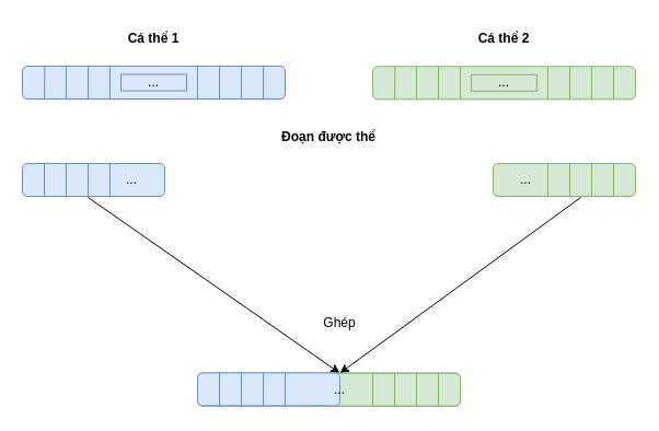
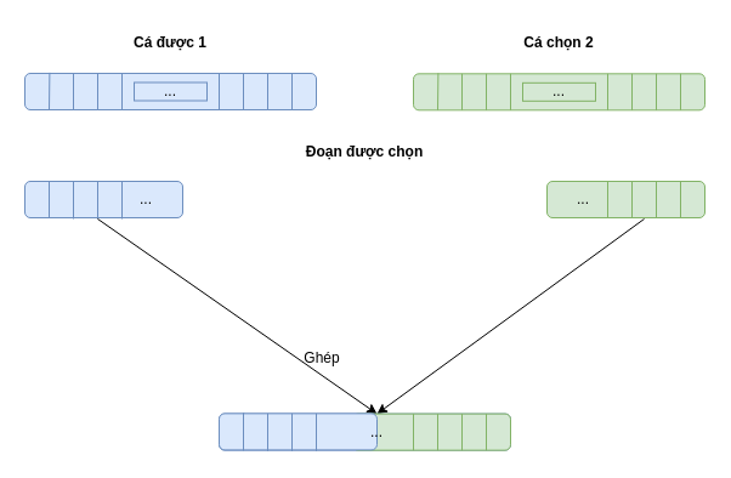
- <mxCell id="12" value="&lt;b&gt;Cá thể 1&lt;/b&gt;" style="text;html=1;align=center;verticalAlign=middle;whiteSpace=wrap;rounded=0;" vertex="1" parent="1"><mxGeometry x="40" y="20" width="200" height="30" as="geometry" /></mxCell>
+ <mxCell id="12" value="&lt;b&gt;Cá được 1&lt;/b&gt;" style="text;html=1;align=center;verticalAlign=middle;whiteSpace=wrap;rounded=0;" vertex="1" parent="1"><mxGeometry x="40" y="20" width="200" height="30" as="geometry" /></mxCell>
- <mxCell id="13" value="&lt;b&gt;Cá thể 2&lt;/b&gt;" style="text;html=1;align=center;verticalAlign=middle;whiteSpace=wrap;rounded=0;" vertex="1" parent="1"><mxGeometry x="360" y="20" width="200" height="30" as="geometry" /></mxCell>
+ <mxCell id="13" value="&lt;b&gt;Cá chọn 2&lt;/b&gt;" style="text;html=1;align=center;verticalAlign=middle;whiteSpace=wrap;rounded=0;" vertex="1" parent="1"><mxGeometry x="360" y="20" width="200" height="30" as="geometry" /></mxCell>
- <mxCell id="25" value="&lt;b&gt;Đoạn được thể&lt;/b&gt;" style="text;html=1;align=center;verticalAlign=middle;whiteSpace=wrap;rounded=0;" vertex="1" parent="1"><mxGeometry x="20" y="110" width="560" height="30" as="geometry" /></mxCell>
+ <mxCell id="25" value="&lt;b&gt;Đoạn được chọn&lt;/b&gt;" style="text;html=1;align=center;verticalAlign=middle;whiteSpace=wrap;rounded=0;" vertex="1" parent="1"><mxGeometry x="20" y="110" width="560" height="30" as="geometry" /></mxCell>
- <mxCell id="59" value="Ghép" style="text;html=1;align=center;verticalAlign=middle;whiteSpace=wrap;rounded=0;" vertex="1" parent="1"><mxGeometry x="280" y="280" width="60" height="30" as="geometry" /></mxCell>
+ <mxCell id="59" value="Ghép" style="text;html=1;align=center;verticalAlign=middle;whiteSpace=wrap;rounded=0;" vertex="1" parent="1"><mxGeometry x="235" y="280" width="60" height="30" as="geometry" /></mxCell>
